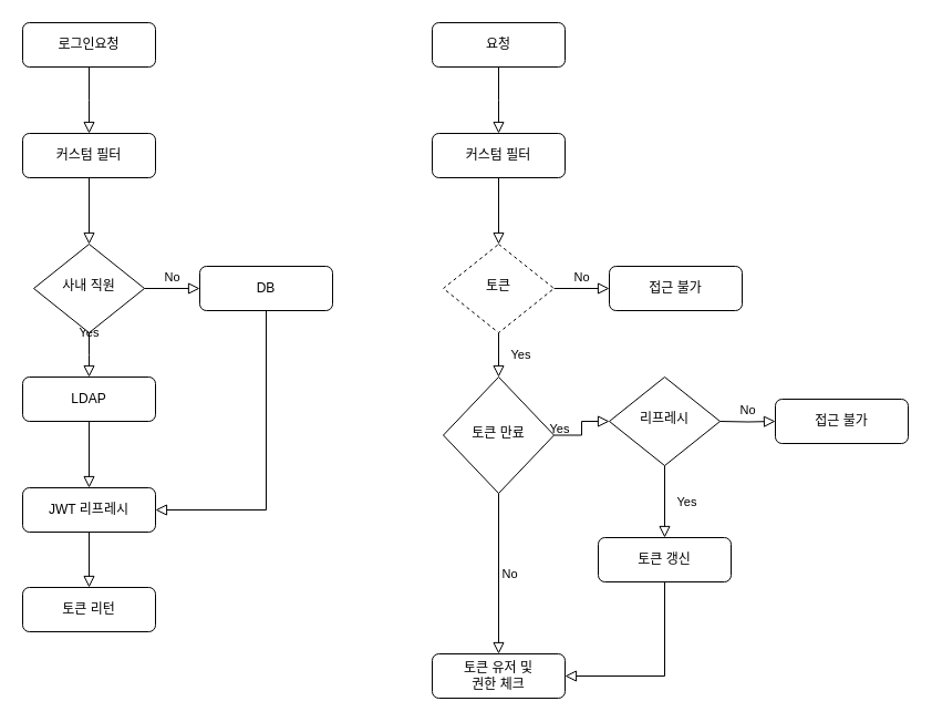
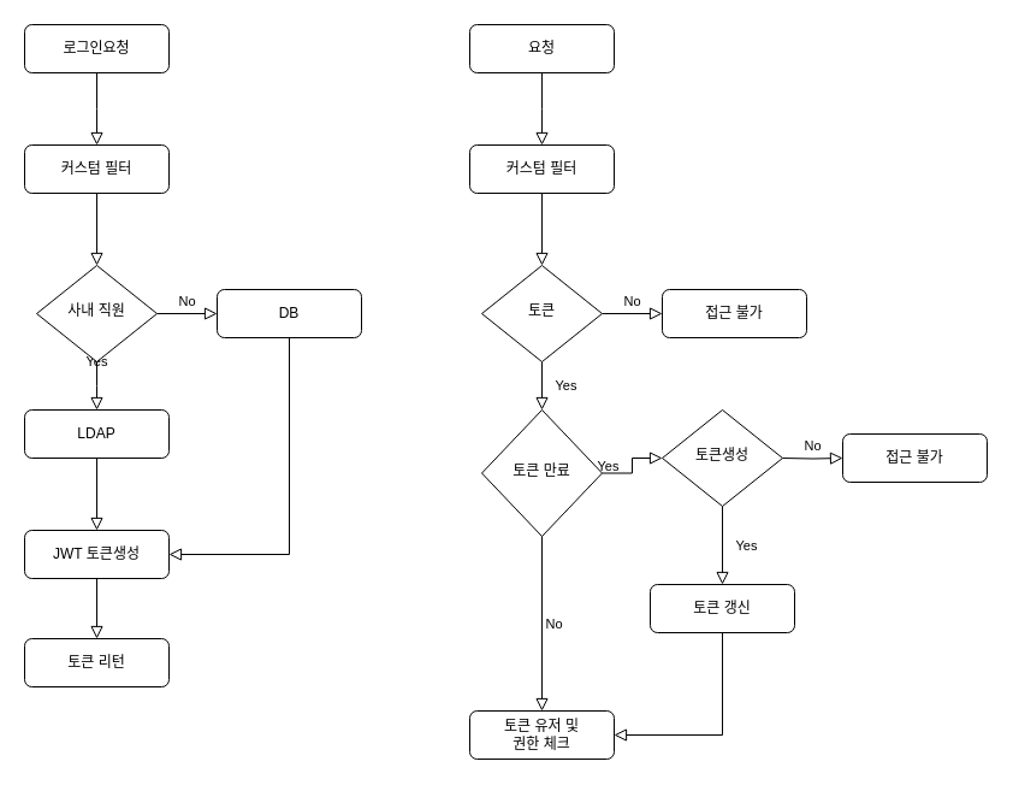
- <mxCell id="20" value="토큰" style="rhombus;whiteSpace=wrap;html=1;shadow=0;fontFamily=Helvetica;fontSize=12;align=center;strokeWidth=1;spacing=6;spacingTop=-4;dashed=1;" vertex="1" parent="1"><mxGeometry x="400" y="220" width="100" height="80" as="geometry" /></mxCell>
+ <mxCell id="20" value="토큰" style="rhombus;whiteSpace=wrap;html=1;shadow=0;fontFamily=Helvetica;fontSize=12;align=center;strokeWidth=1;spacing=6;spacingTop=-4;" vertex="1" parent="1"><mxGeometry x="400" y="220" width="100" height="80" as="geometry" /></mxCell>
- <mxCell id="28" value="리프레시" style="rhombus;whiteSpace=wrap;html=1;shadow=0;fontFamily=Helvetica;fontSize=12;align=center;strokeWidth=1;spacing=6;spacingTop=-4;" vertex="1" parent="1"><mxGeometry x="550" y="340" width="100" height="80" as="geometry" /></mxCell>
+ <mxCell id="28" value="토큰생성" style="rhombus;whiteSpace=wrap;html=1;shadow=0;fontFamily=Helvetica;fontSize=12;align=center;strokeWidth=1;spacing=6;spacingTop=-4;" vertex="1" parent="1"><mxGeometry x="550" y="340" width="100" height="80" as="geometry" /></mxCell>
- <mxCell id="11" value="JWT 리프레시" style="rounded=1;whiteSpace=wrap;html=1;fontSize=12;glass=0;strokeWidth=1;shadow=0;" vertex="1" parent="1"><mxGeometry x="20" y="440" width="120" height="40" as="geometry" /></mxCell>
+ <mxCell id="11" value="JWT 토큰생성" style="rounded=1;whiteSpace=wrap;html=1;fontSize=12;glass=0;strokeWidth=1;shadow=0;" vertex="1" parent="1"><mxGeometry x="20" y="440" width="120" height="40" as="geometry" /></mxCell>
